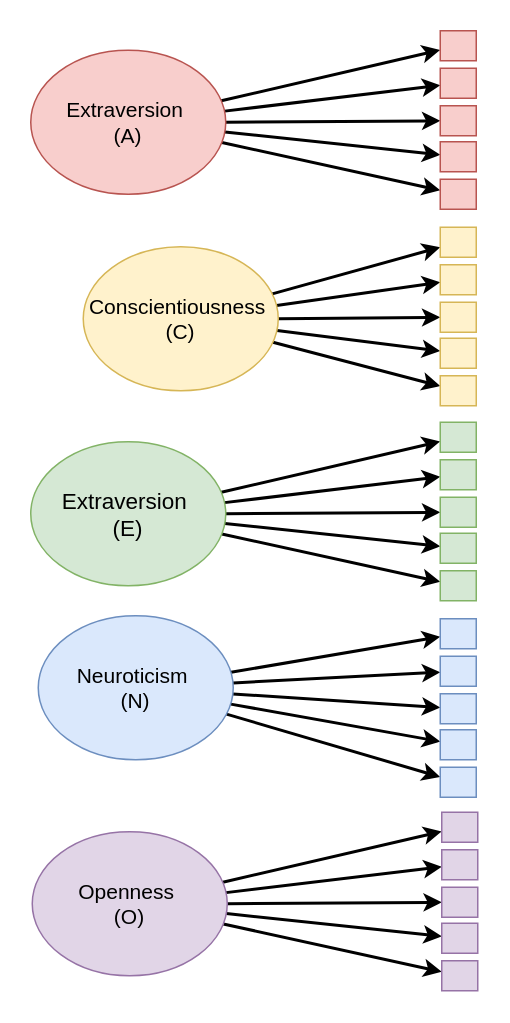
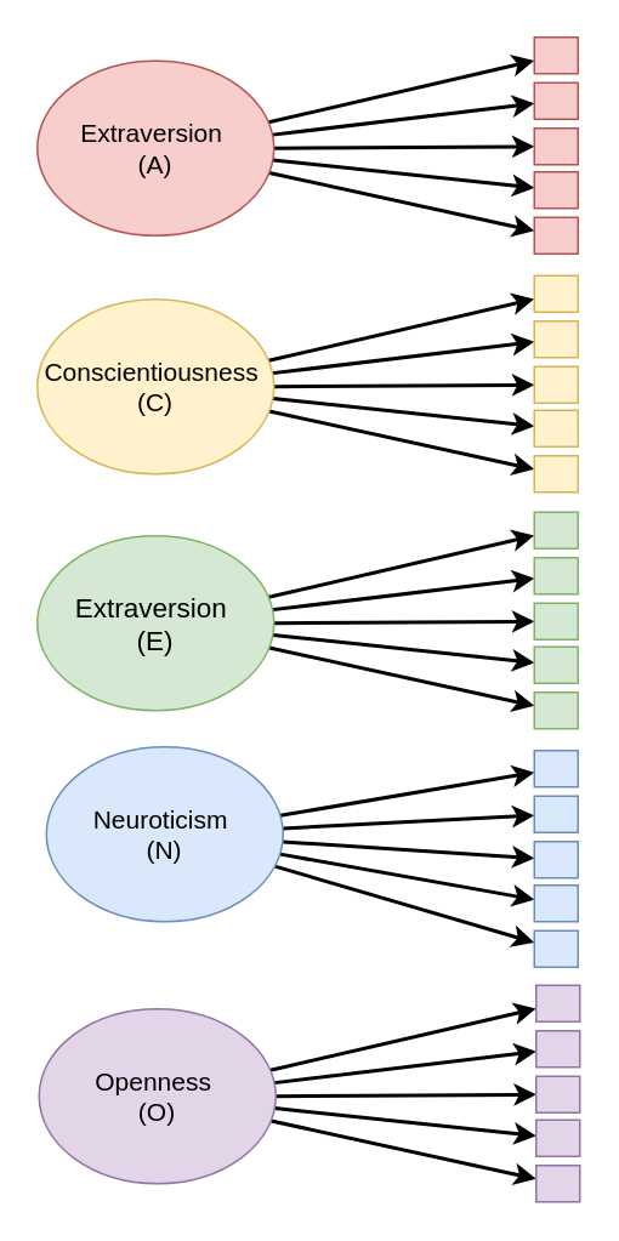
- <mxCell id="18" value="&lt;font style=&quot;font-size: 14px;&quot;&gt;Conscientiousness&amp;nbsp;&lt;/font&gt;&lt;div style=&quot;font-size: 14px;&quot;&gt;&lt;font style=&quot;font-size: 14px;&quot;&gt;(C)&lt;/font&gt;&lt;/div&gt;" style="ellipse;whiteSpace=wrap;html=1;fillColor=#fff2cc;strokeColor=#d6b656;fontSize=14;" vertex="1" parent="1"><mxGeometry x="55" y="164" width="130" height="96" as="geometry" /></mxCell>
+ <mxCell id="18" value="&lt;font style=&quot;font-size: 14px;&quot;&gt;Conscientiousness&amp;nbsp;&lt;/font&gt;&lt;div style=&quot;font-size: 14px;&quot;&gt;&lt;font style=&quot;font-size: 14px;&quot;&gt;(C)&lt;/font&gt;&lt;/div&gt;" style="ellipse;whiteSpace=wrap;html=1;fillColor=#fff2cc;strokeColor=#d6b656;fontSize=14;" vertex="1" parent="1"><mxGeometry x="20" y="164" width="130" height="96" as="geometry" /></mxCell>
